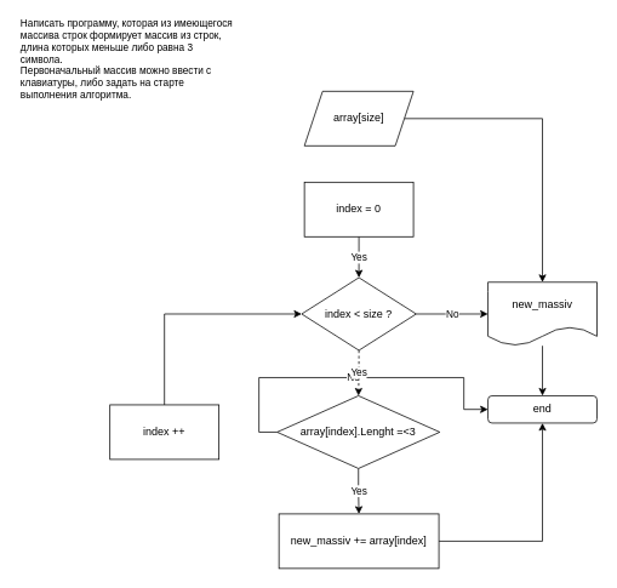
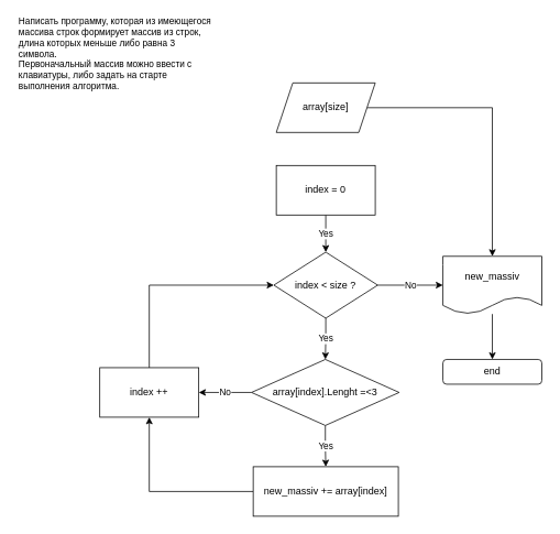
- <mxCell id="9" value="Yes" style="edgeStyle=orthogonalEdgeStyle;rounded=0;orthogonalLoop=1;jettySize=auto;html=1;entryX=0.5;entryY=0;entryDx=0;entryDy=0;dashed=1;" edge="1" parent="1" source="10" target="19"><mxGeometry relative="1" as="geometry" /></mxCell>
+ <mxCell id="9" value="Yes" style="edgeStyle=orthogonalEdgeStyle;rounded=0;orthogonalLoop=1;jettySize=auto;html=1;entryX=0.5;entryY=0;entryDx=0;entryDy=0;" edge="1" parent="1" source="10" target="19"><mxGeometry relative="1" as="geometry" /></mxCell>
- <mxCell id="8" value="No" style="edgeStyle=orthogonalEdgeStyle;rounded=0;orthogonalLoop=1;jettySize=auto;html=1;fontSize=11;exitX=0;exitY=0.5;exitDx=0;exitDy=0;" parent="1" source="19" target="17" edge="1"><mxGeometry relative="1" as="geometry" /></mxCell>
+ <mxCell id="8" value="No" style="edgeStyle=orthogonalEdgeStyle;rounded=0;orthogonalLoop=1;jettySize=auto;html=1;entryX=1;entryY=0.5;entryDx=0;entryDy=0;fontSize=11;exitX=0;exitY=0.5;exitDx=0;exitDy=0;" parent="1" source="19" target="14" edge="1"><mxGeometry relative="1" as="geometry" /></mxCell>
- <mxCell id="11" style="edgeStyle=orthogonalEdgeStyle;rounded=0;orthogonalLoop=1;jettySize=auto;html=1;" parent="1" source="12" target="17" edge="1"><mxGeometry relative="1" as="geometry" /></mxCell>
+ <mxCell id="11" style="edgeStyle=orthogonalEdgeStyle;rounded=0;orthogonalLoop=1;jettySize=auto;html=1;entryX=0.5;entryY=1;entryDx=0;entryDy=0;" parent="1" source="12" target="14" edge="1"><mxGeometry relative="1" as="geometry" /></mxCell>
